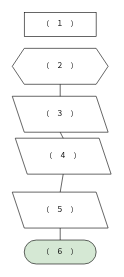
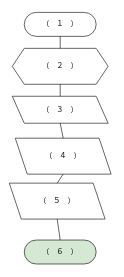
- <mxCell id="2" value="（　１　）" style="whiteSpace=wrap;html=1;arcSize=50;flipV=0;flipH=1;rounded=0;" vertex="1" parent="1"><mxGeometry x="40" y="20" width="120" height="40" as="geometry" /></mxCell>
+ <mxCell id="2" value="（　１　）" style="rounded=1;whiteSpace=wrap;html=1;arcSize=50;flipV=0;flipH=1;" vertex="1" parent="1"><mxGeometry x="40" y="20" width="120" height="40" as="geometry" /></mxCell>
+ <mxCell id="8" value="" style="endArrow=none;html=1;entryX=0.5;entryY=1;entryDx=0;entryDy=0;exitX=0.5;exitY=0;exitDx=0;exitDy=0;" edge="1" parent="1" source="3" target="2"><mxGeometry width="50" height="50" relative="1" as="geometry"><mxPoint x="-19" y="300" as="sourcePoint" /><mxPoint x="-69" y="250" as="targetPoint" /></mxGeometry></mxCell>
- <mxCell id="4" value="（　３　）" style="shape=parallelogram;perimeter=parallelogramPerimeter;whiteSpace=wrap;html=1;fixedSize=1;flipV=0;flipH=1;" vertex="1" parent="1"><mxGeometry x="20" y="160" width="160" height="60" as="geometry" /></mxCell>
+ <mxCell id="4" value="（　３　）" style="shape=parallelogram;perimeter=parallelogramPerimeter;whiteSpace=wrap;html=1;fixedSize=1;flipV=0;flipH=1;" vertex="1" parent="1"><mxGeometry x="20" y="160" width="160" height="45" as="geometry" /></mxCell>
- <mxCell id="6" value="（　５　）" style="shape=parallelogram;perimeter=parallelogramPerimeter;whiteSpace=wrap;html=1;fixedSize=1;flipV=0;flipH=1;" vertex="1" parent="1"><mxGeometry x="20" y="320" width="160" height="60" as="geometry" /></mxCell>
+ <mxCell id="6" value="（　５　）" style="shape=parallelogram;perimeter=parallelogramPerimeter;whiteSpace=wrap;html=1;fixedSize=1;flipV=0;flipH=1;" vertex="1" parent="1"><mxGeometry x="15" y="305" width="160" height="60" as="geometry" /></mxCell>
